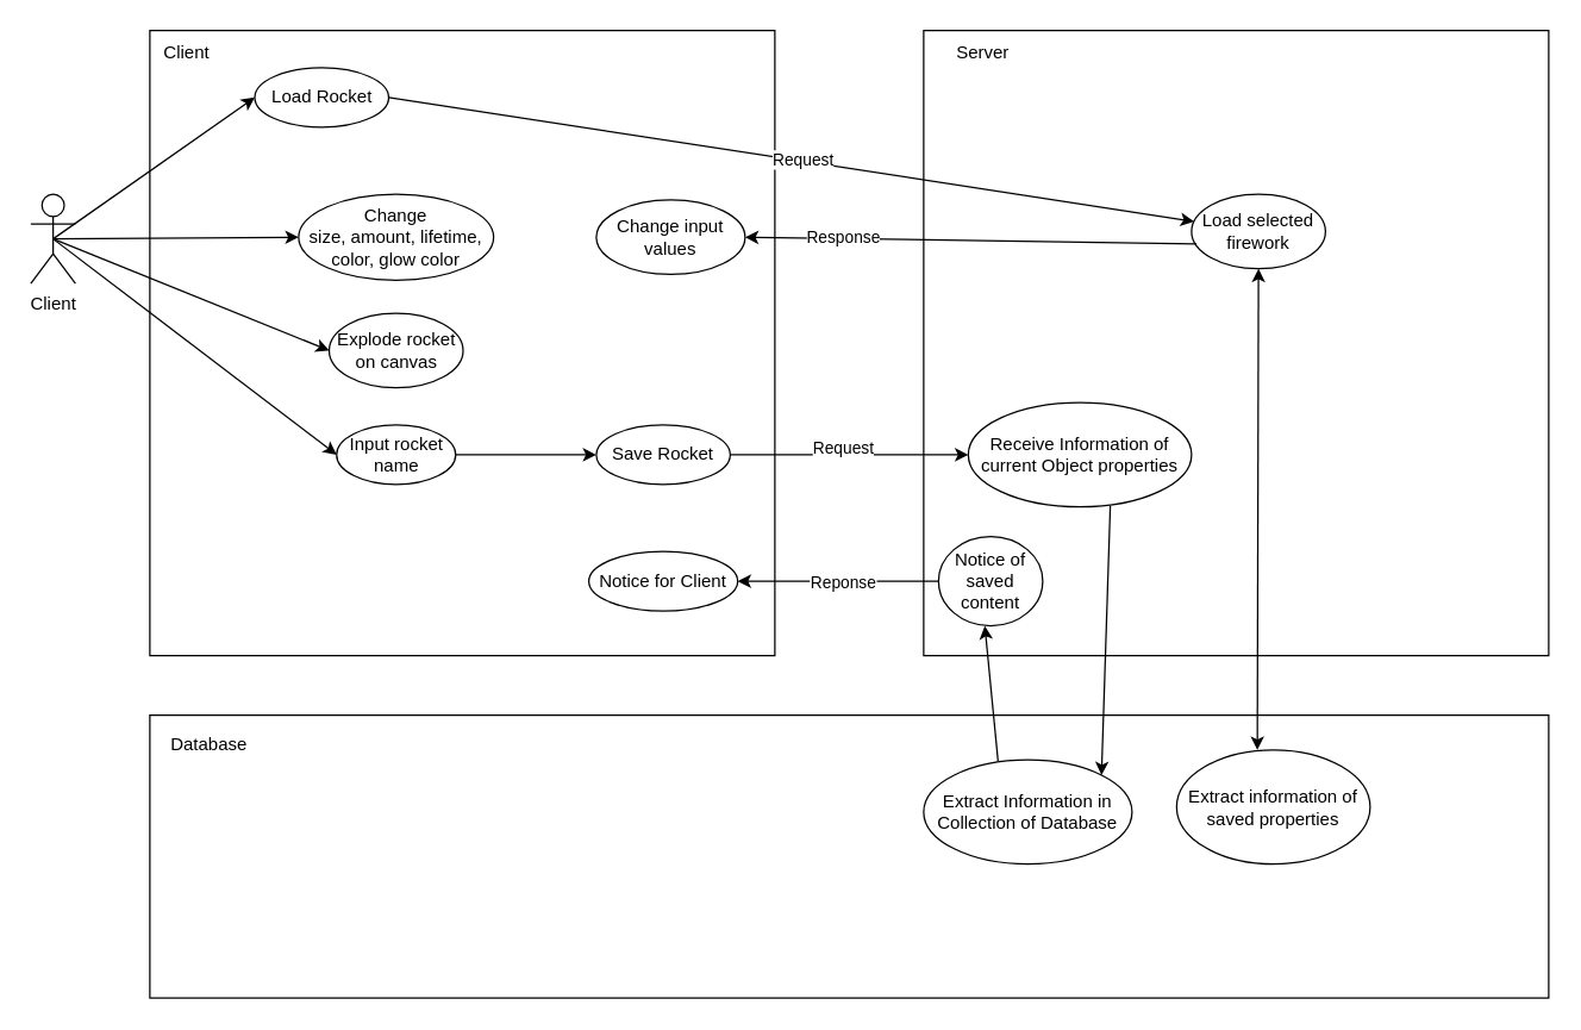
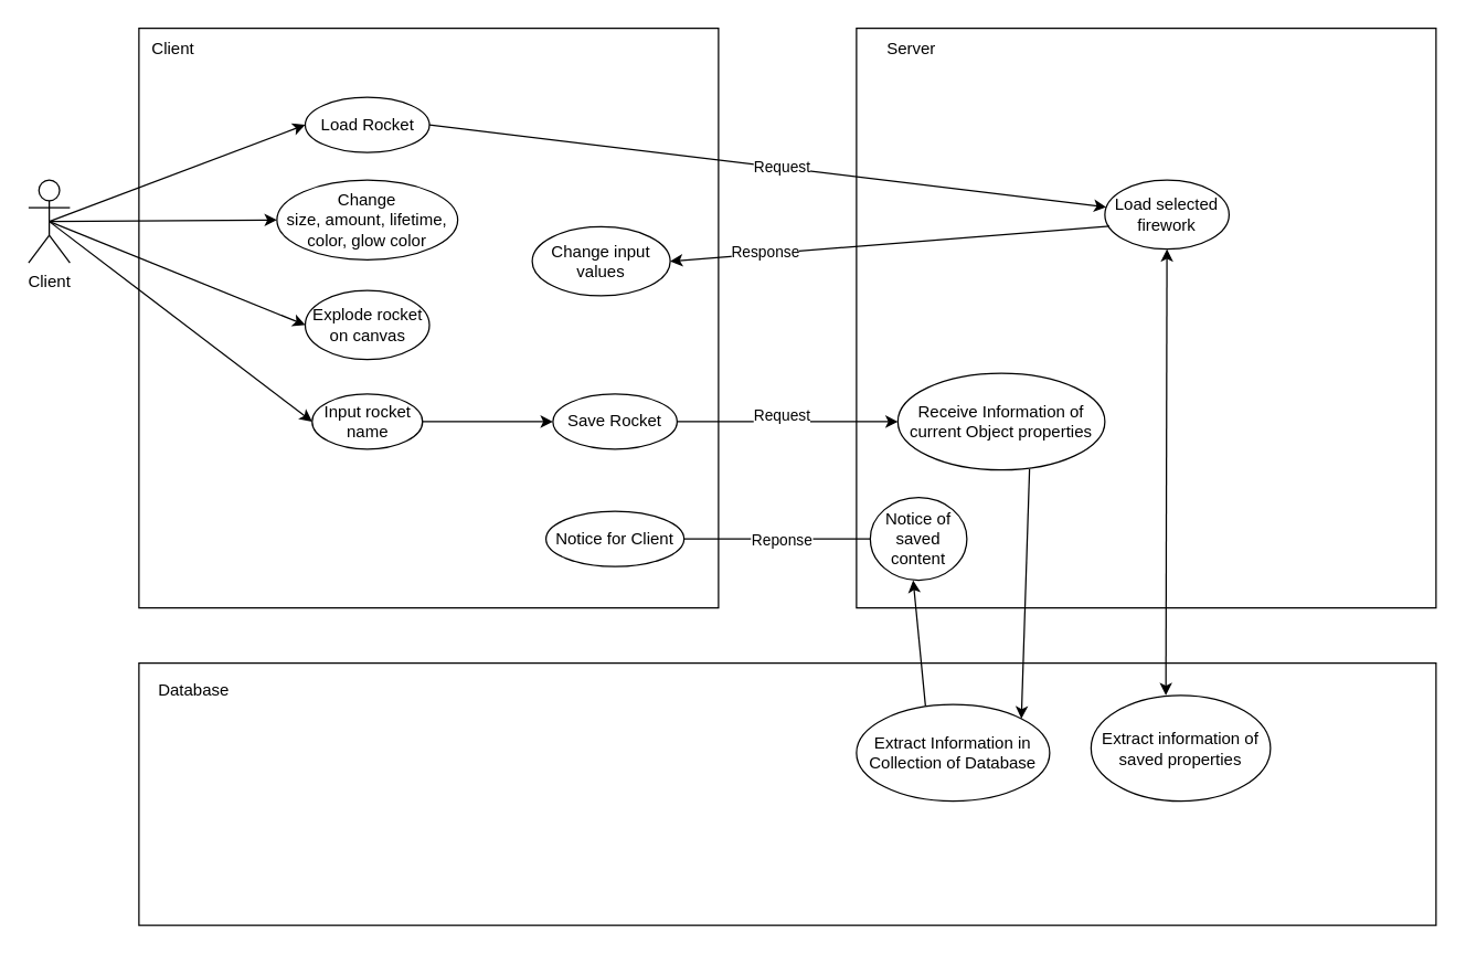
- <mxCell id="27" value="Load Rocket" style="ellipse;whiteSpace=wrap;html=1;" parent="1" vertex="1"><mxGeometry x="170.5" y="45" width="90" height="40" as="geometry" /></mxCell>
+ <mxCell id="27" value="Load Rocket" style="ellipse;whiteSpace=wrap;html=1;" parent="1" vertex="1"><mxGeometry x="220.5" y="70" width="90" height="40" as="geometry" /></mxCell>
- <mxCell id="34" value="Change input values" style="ellipse;whiteSpace=wrap;html=1;" parent="1" vertex="1"><mxGeometry x="400" y="133.87" width="100" height="50" as="geometry" /></mxCell>
+ <mxCell id="34" value="Change input values" style="ellipse;whiteSpace=wrap;html=1;" parent="1" vertex="1"><mxGeometry x="385" y="163.87" width="100" height="50" as="geometry" /></mxCell>
- <mxCell id="24" value="" style="endArrow=classic;html=1;entryX=1;entryY=0.5;entryDx=0;entryDy=0;" parent="1" source="21" target="23" edge="1"><mxGeometry width="50" height="50" relative="1" as="geometry"><mxPoint x="650" y="330" as="sourcePoint" /><mxPoint x="700" y="280" as="targetPoint" /></mxGeometry></mxCell>
+ <mxCell id="24" value="" style="endArrow=none;html=1;entryX=1;entryY=0.5;entryDx=0;entryDy=0;" parent="1" source="21" target="23" edge="1"><mxGeometry width="50" height="50" relative="1" as="geometry"><mxPoint x="650" y="330" as="sourcePoint" /><mxPoint x="700" y="280" as="targetPoint" /></mxGeometry></mxCell>
